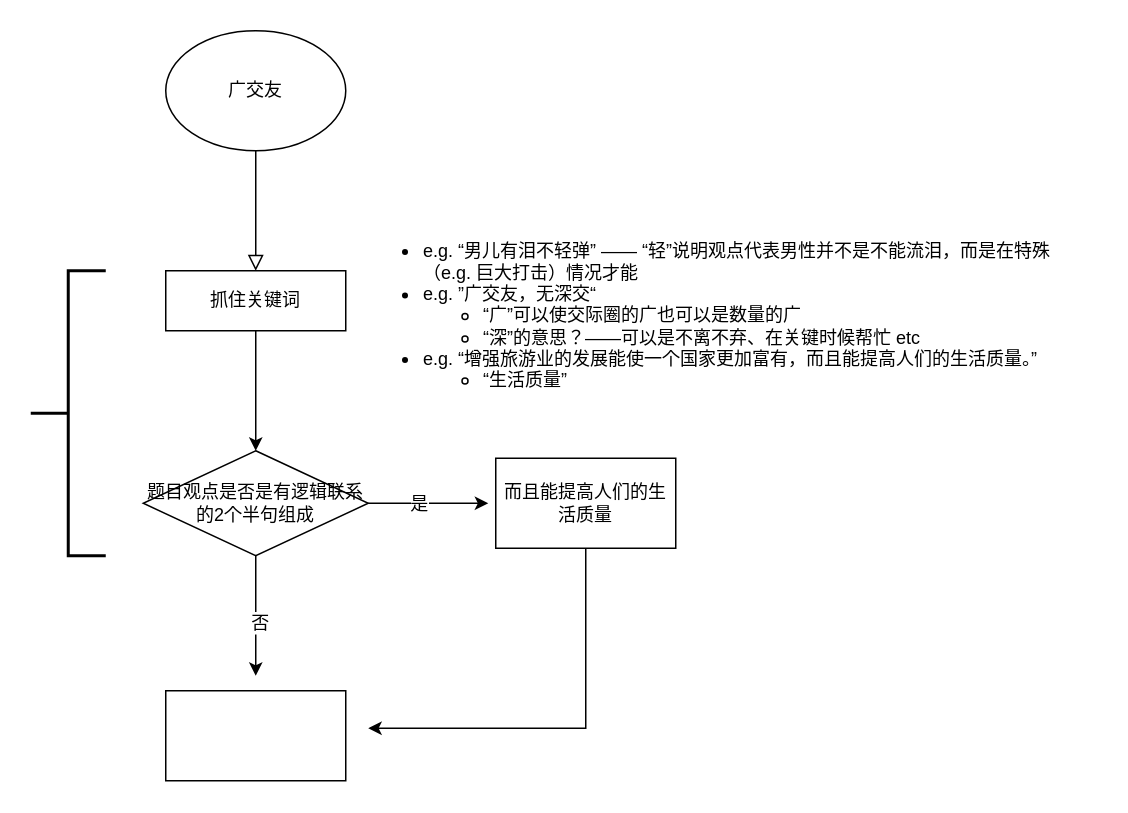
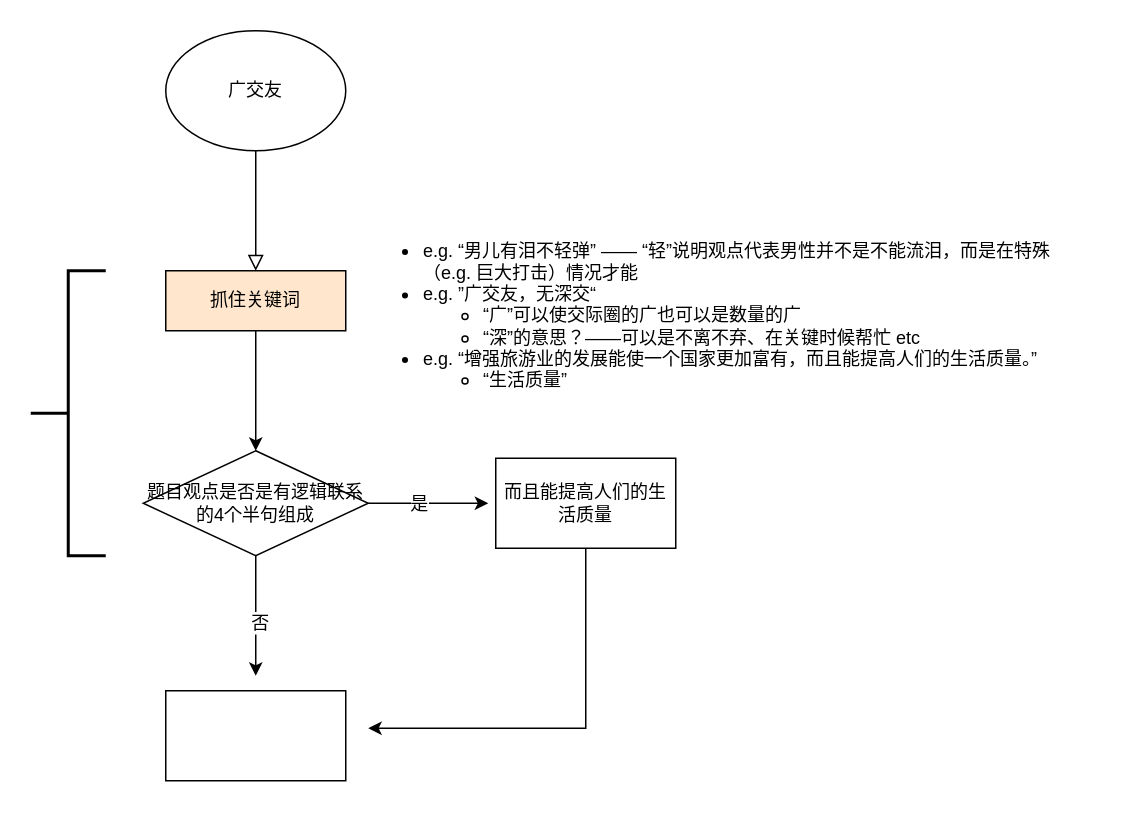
- <mxCell id="6" value="抓住关键词" style="rounded=0;whiteSpace=wrap;html=1;" vertex="1" parent="1"><mxGeometry x="110" y="180" width="120" height="40" as="geometry" /></mxCell>
+ <mxCell id="6" value="抓住关键词" style="rounded=0;whiteSpace=wrap;html=1;fillColor=#ffe6cc;" vertex="1" parent="1"><mxGeometry x="110" y="180" width="120" height="40" as="geometry" /></mxCell>
- <mxCell id="11" value="题目观点是否是有逻辑联系的2个半句组成" style="rhombus;whiteSpace=wrap;html=1;align=center;verticalAlign=middle;" vertex="1" parent="1"><mxGeometry x="95" y="300" width="150" height="70" as="geometry" /></mxCell>
+ <mxCell id="11" value="题目观点是否是有逻辑联系的4个半句组成" style="rhombus;whiteSpace=wrap;html=1;align=center;verticalAlign=middle;" vertex="1" parent="1"><mxGeometry x="95" y="300" width="150" height="70" as="geometry" /></mxCell>
